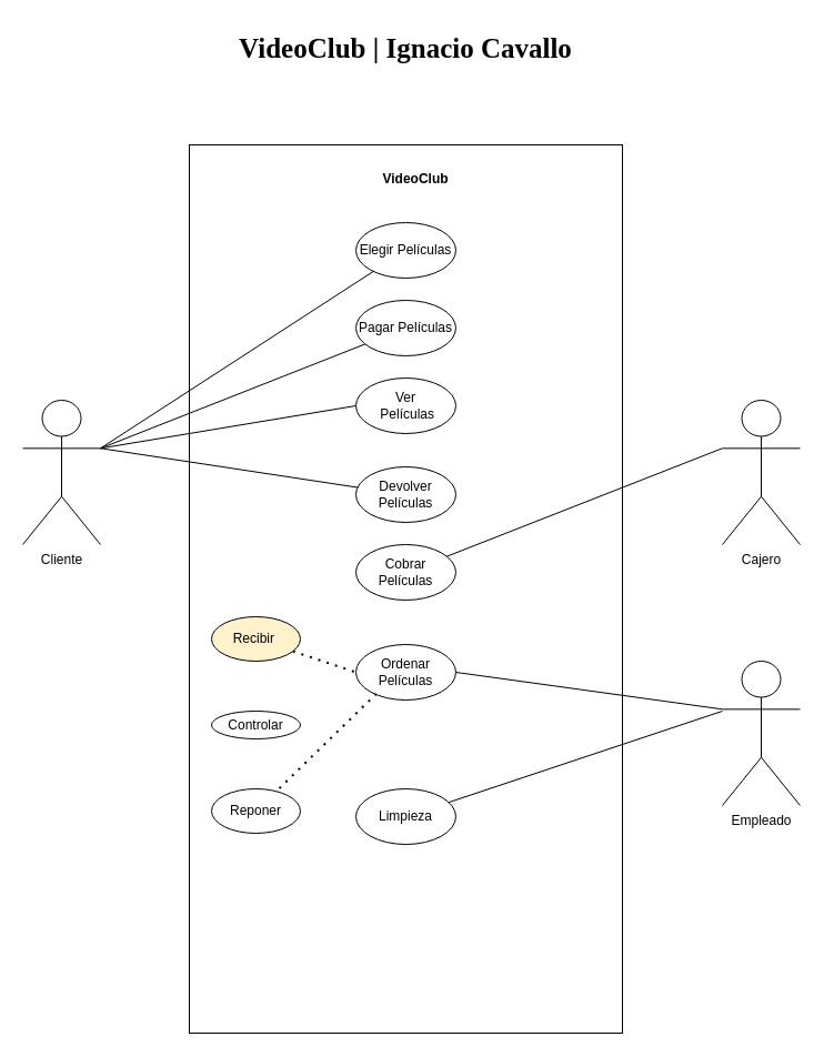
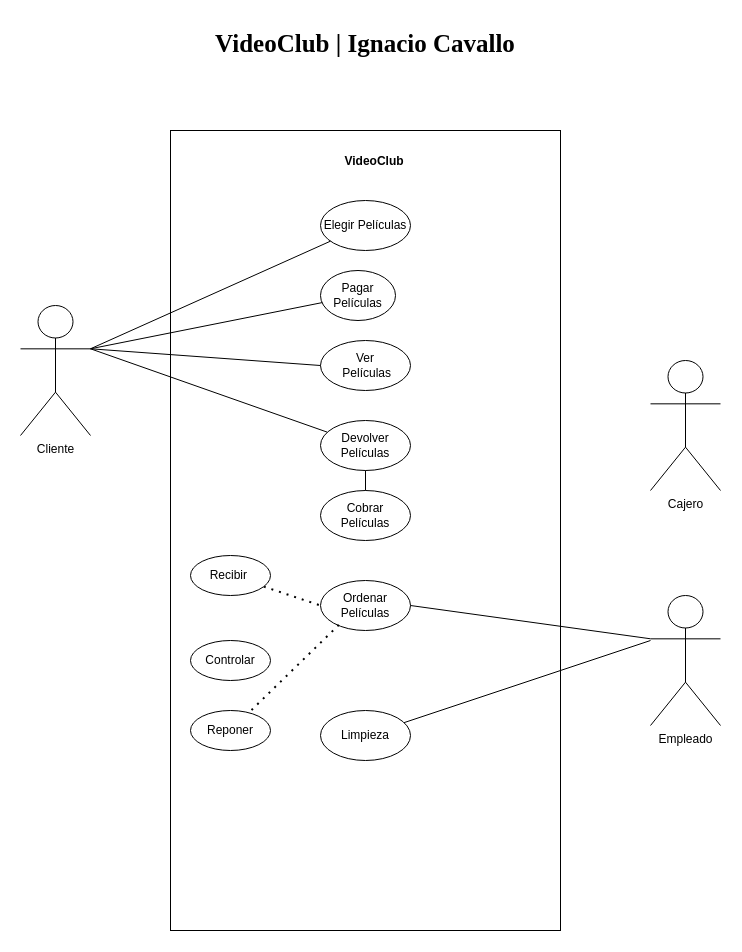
- <mxCell id="8" value="Pagar Películas" style="ellipse;whiteSpace=wrap;html=1;" vertex="1" parent="1"><mxGeometry x="320" y="270" width="90" height="50" as="geometry" /></mxCell>
+ <mxCell id="8" value="Pagar Películas" style="ellipse;whiteSpace=wrap;html=1;" vertex="1" parent="1"><mxGeometry x="320" y="270" width="75" height="50" as="geometry" /></mxCell>
- <mxCell id="2" value="Cliente" style="shape=umlActor;verticalLabelPosition=bottom;verticalAlign=top;html=1;" vertex="1" parent="1"><mxGeometry x="20" y="360" width="70" height="130" as="geometry" /></mxCell>
+ <mxCell id="2" value="Cliente" style="shape=umlActor;verticalLabelPosition=bottom;verticalAlign=top;html=1;" vertex="1" parent="1"><mxGeometry x="20" y="305" width="70" height="130" as="geometry" /></mxCell>
- <mxCell id="17" value="" style="endArrow=none;html=1;entryX=0;entryY=0.333;entryDx=0;entryDy=0;entryPerimeter=0;" edge="1" parent="1" source="15" target="14"><mxGeometry width="50" height="50" relative="1" as="geometry"><mxPoint x="600" y="450" as="sourcePoint" /><mxPoint x="650" y="400" as="targetPoint" /></mxGeometry></mxCell>
+ <mxCell id="17" value="" style="endArrow=none;html=1;" edge="1" parent="1" source="15" target="7"><mxGeometry width="50" height="50" relative="1" as="geometry"><mxPoint x="600" y="450" as="sourcePoint" /><mxPoint x="650" y="400" as="targetPoint" /></mxGeometry></mxCell>
- <mxCell id="19" value="Recibir&amp;nbsp;" style="ellipse;whiteSpace=wrap;html=1;fillColor=#fff2cc;" vertex="1" parent="1"><mxGeometry x="190" y="555" width="80" height="40" as="geometry" /></mxCell>
+ <mxCell id="19" value="Recibir&amp;nbsp;" style="ellipse;whiteSpace=wrap;html=1;" vertex="1" parent="1"><mxGeometry x="190" y="555" width="80" height="40" as="geometry" /></mxCell>
- <mxCell id="20" value="Controlar" style="ellipse;whiteSpace=wrap;html=1;" vertex="1" parent="1"><mxGeometry x="190" y="640" width="80" height="25" as="geometry" /></mxCell>
+ <mxCell id="20" value="Controlar" style="ellipse;whiteSpace=wrap;html=1;" vertex="1" parent="1"><mxGeometry x="190" y="640" width="80" height="40" as="geometry" /></mxCell>
